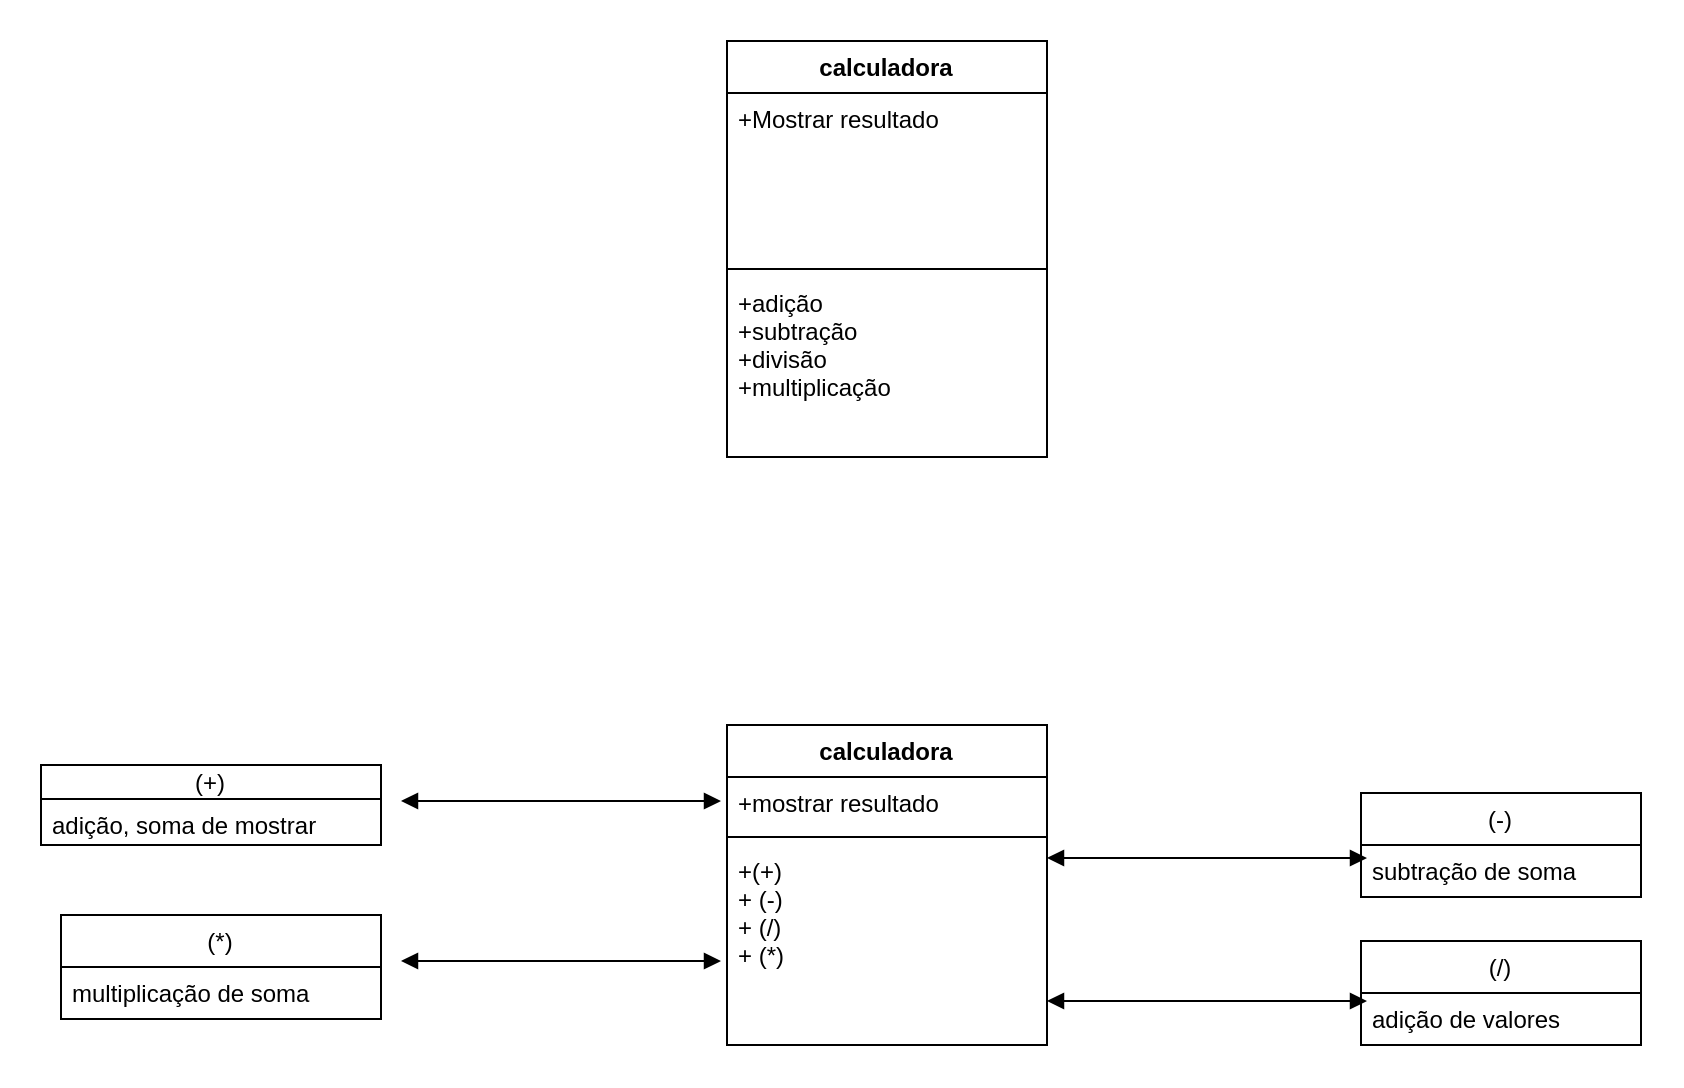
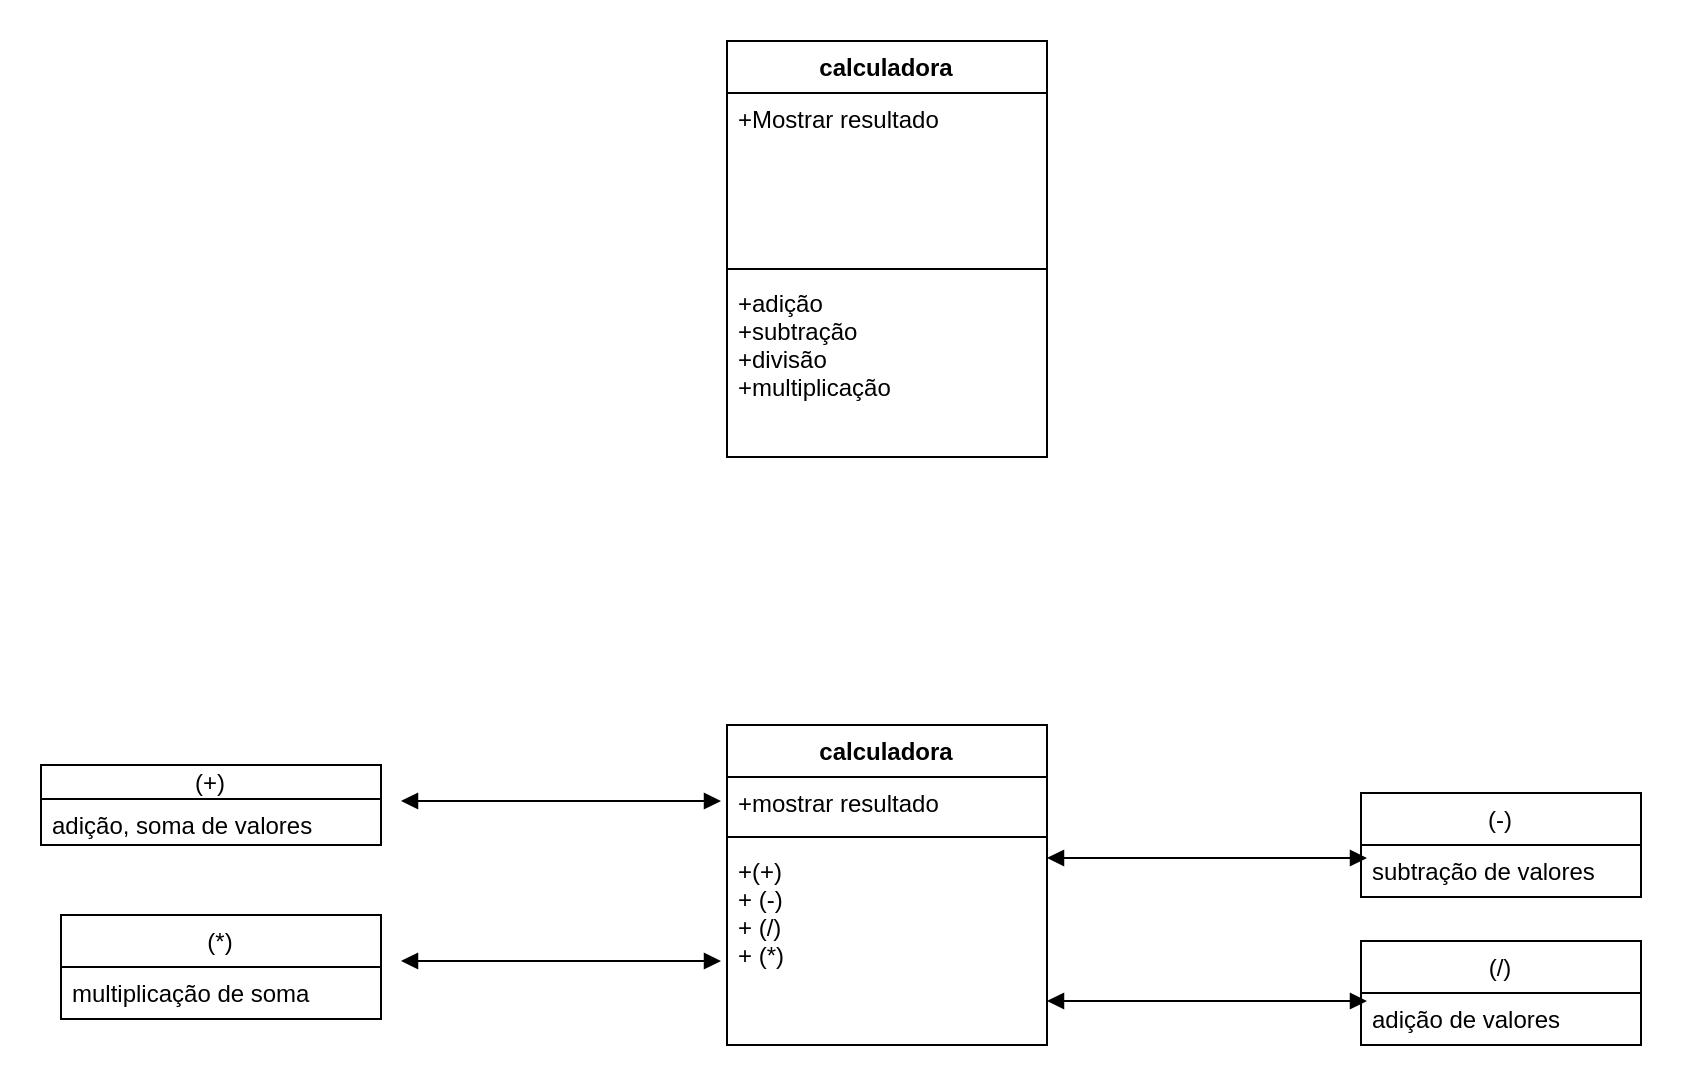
- <mxCell id="15" value="adição, soma de mostrar&#10;" style="text;strokeColor=none;fillColor=none;align=left;verticalAlign=top;spacingLeft=4;spacingRight=4;overflow=hidden;rotatable=0;points=[[0,0.5],[1,0.5]];portConstraint=eastwest;" vertex="1" parent="14"><mxGeometry y="17" width="170" height="23" as="geometry" /></mxCell>
+ <mxCell id="15" value="adição, soma de valores&#10;" style="text;strokeColor=none;fillColor=none;align=left;verticalAlign=top;spacingLeft=4;spacingRight=4;overflow=hidden;rotatable=0;points=[[0,0.5],[1,0.5]];portConstraint=eastwest;" vertex="1" parent="14"><mxGeometry y="17" width="170" height="23" as="geometry" /></mxCell>
- <mxCell id="11" value="subtração de soma" style="text;strokeColor=none;fillColor=none;align=left;verticalAlign=top;spacingLeft=4;spacingRight=4;overflow=hidden;rotatable=0;points=[[0,0.5],[1,0.5]];portConstraint=eastwest;" vertex="1" parent="10"><mxGeometry y="26" width="140" height="26" as="geometry" /></mxCell>
+ <mxCell id="11" value="subtração de valores" style="text;strokeColor=none;fillColor=none;align=left;verticalAlign=top;spacingLeft=4;spacingRight=4;overflow=hidden;rotatable=0;points=[[0,0.5],[1,0.5]];portConstraint=eastwest;" vertex="1" parent="10"><mxGeometry y="26" width="140" height="26" as="geometry" /></mxCell>
